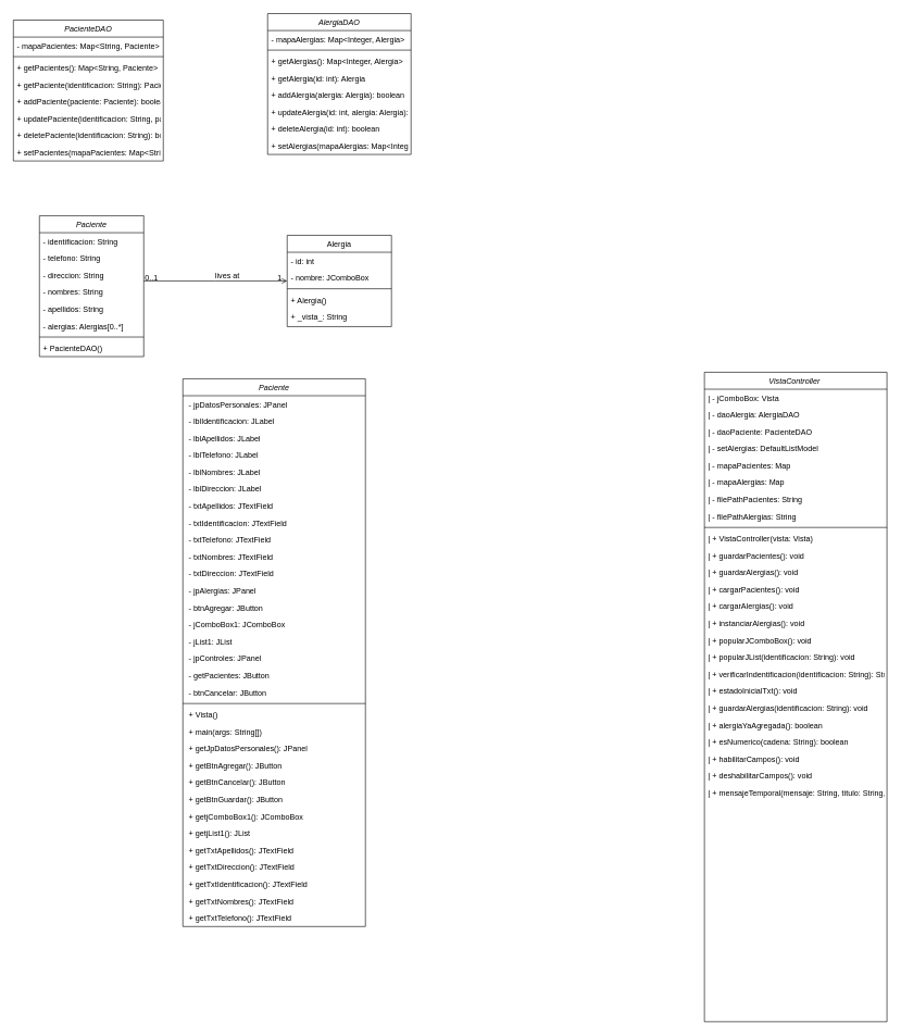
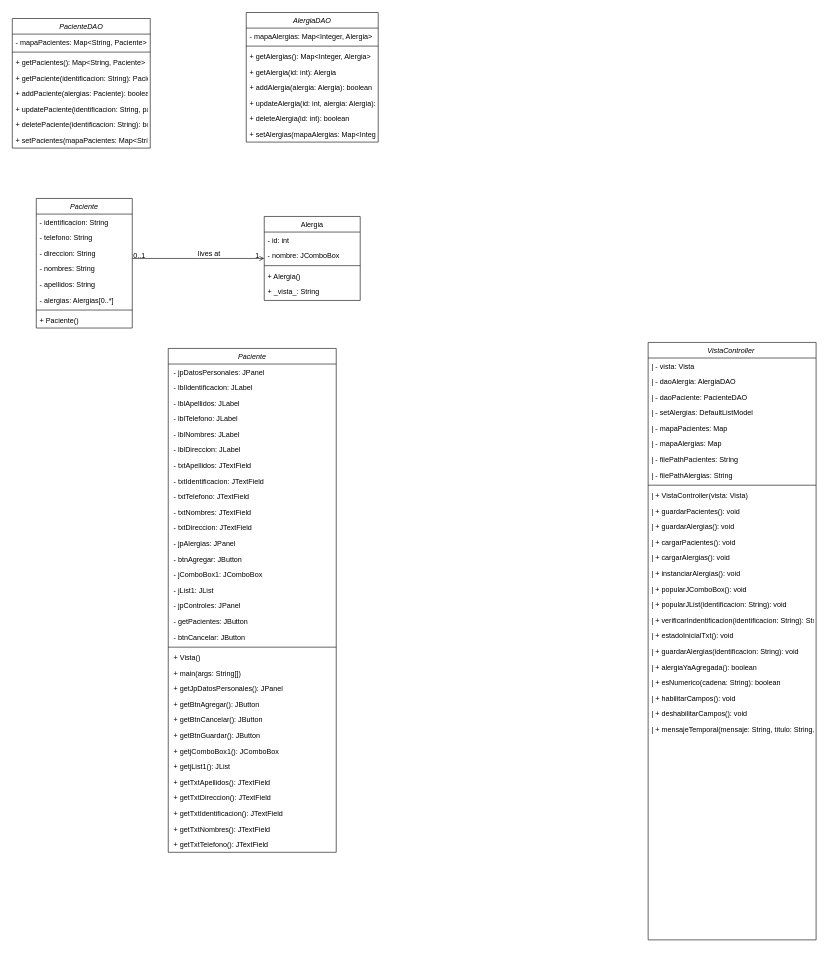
- <mxCell id="26" value="+ addPaciente(paciente: Paciente): boolean" style="text;align=left;verticalAlign=top;spacingLeft=4;spacingRight=4;overflow=hidden;rotatable=0;points=[[0,0.5],[1,0.5]];portConstraint=eastwest;" vertex="1" parent="21"><mxGeometry y="112" width="230" height="26" as="geometry" /></mxCell>
+ <mxCell id="26" value="+ addPaciente(alergias: Paciente): boolean" style="text;align=left;verticalAlign=top;spacingLeft=4;spacingRight=4;overflow=hidden;rotatable=0;points=[[0,0.5],[1,0.5]];portConstraint=eastwest;" vertex="1" parent="21"><mxGeometry y="112" width="230" height="26" as="geometry" /></mxCell>
- <mxCell id="10" value="+ PacienteDAO()" style="text;align=left;verticalAlign=top;spacingLeft=4;spacingRight=4;overflow=hidden;rotatable=0;points=[[0,0.5],[1,0.5]];portConstraint=eastwest;" parent="2" vertex="1"><mxGeometry y="190" width="160" height="26" as="geometry" /></mxCell>
+ <mxCell id="10" value="+ Paciente()" style="text;align=left;verticalAlign=top;spacingLeft=4;spacingRight=4;overflow=hidden;rotatable=0;points=[[0,0.5],[1,0.5]];portConstraint=eastwest;" parent="2" vertex="1"><mxGeometry y="190" width="160" height="26" as="geometry" /></mxCell>
- <mxCell id="73" value="| - jComboBox: Vista" style="text;align=left;verticalAlign=top;spacingLeft=4;spacingRight=4;overflow=hidden;rotatable=0;points=[[0,0.5],[1,0.5]];portConstraint=eastwest;" vertex="1" parent="72"><mxGeometry y="26" width="280" height="26" as="geometry" /></mxCell>
+ <mxCell id="73" value="| - vista: Vista" style="text;align=left;verticalAlign=top;spacingLeft=4;spacingRight=4;overflow=hidden;rotatable=0;points=[[0,0.5],[1,0.5]];portConstraint=eastwest;" vertex="1" parent="72"><mxGeometry y="26" width="280" height="26" as="geometry" /></mxCell>
